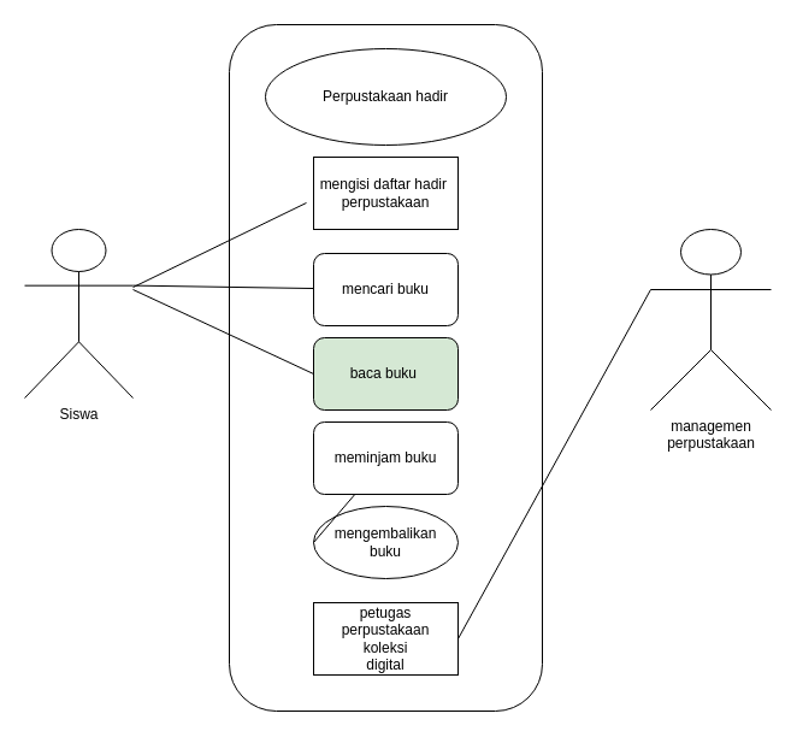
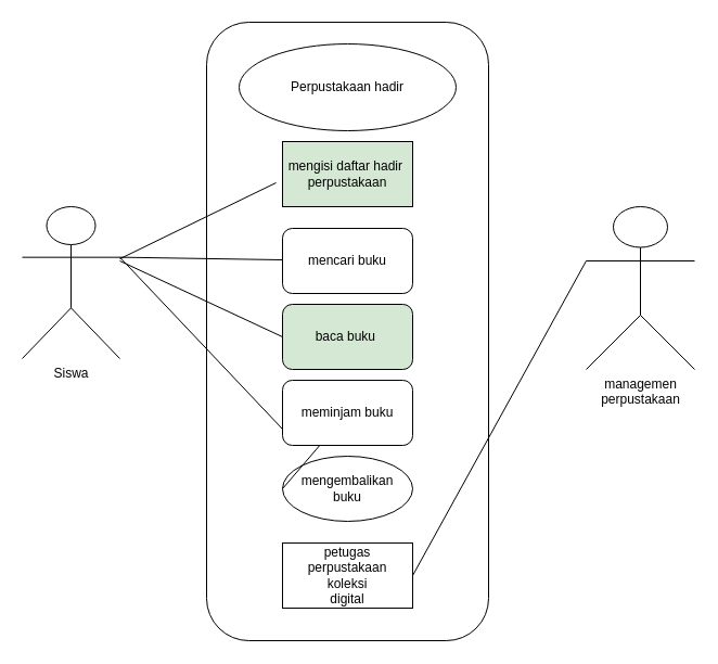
- <mxCell id="9" value="mengisi daftar hadir&amp;nbsp;&lt;br&gt;perpustakaan" style="rounded=0;whiteSpace=wrap;html=1;" parent="1" vertex="1"><mxGeometry x="260" y="130" width="120" height="60" as="geometry" /></mxCell>
+ <mxCell id="9" value="mengisi daftar hadir&amp;nbsp;&lt;br&gt;perpustakaan" style="rounded=0;whiteSpace=wrap;html=1;fillColor=#d5e8d4;" parent="1" vertex="1"><mxGeometry x="260" y="130" width="120" height="60" as="geometry" /></mxCell>
+ <mxCell id="14" value="" style="endArrow=none;html=1;rounded=0;exitX=1;exitY=0.333;exitDx=0;exitDy=0;exitPerimeter=0;entryX=0;entryY=0.75;entryDx=0;entryDy=0;" edge="1" parent="1" source="10" target="6"><mxGeometry width="50" height="50" relative="1" as="geometry"><mxPoint x="90" y="320" as="sourcePoint" /><mxPoint x="140" y="270" as="targetPoint" /></mxGeometry></mxCell>
